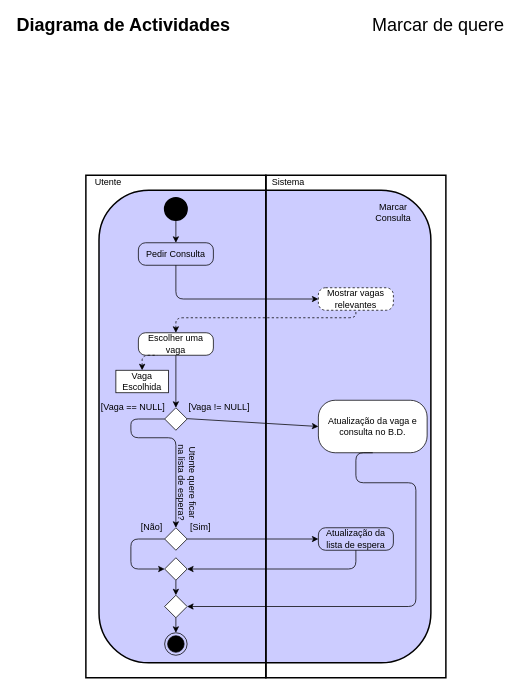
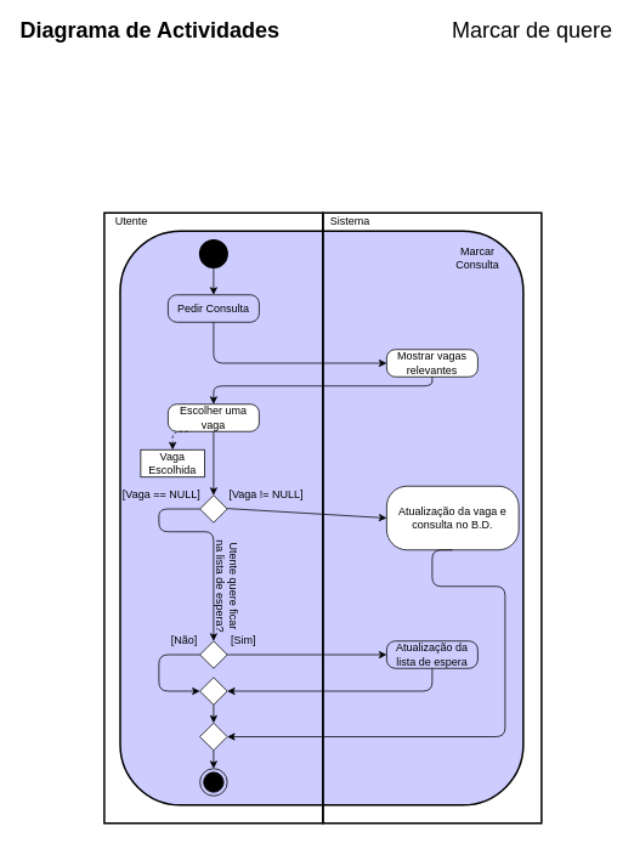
- <mxCell id="8" value="Mostrar vagas&lt;br&gt;relevantes" style="rounded=1;whiteSpace=wrap;html=1;strokeColor=#000000;fillColor=#FFFFFF;arcSize=32;dashed=1;" parent="1" vertex="1"><mxGeometry x="424" y="380" width="100" height="30" as="geometry" /></mxCell>
+ <mxCell id="8" value="Mostrar vagas&lt;br&gt;relevantes" style="rounded=1;whiteSpace=wrap;html=1;strokeColor=#000000;fillColor=#FFFFFF;arcSize=32;" parent="1" vertex="1"><mxGeometry x="424" y="380" width="100" height="30" as="geometry" /></mxCell>
- <mxCell id="16" value="" style="endArrow=none;html=1;edgeStyle=orthogonalEdgeStyle;entryX=0.5;entryY=1;entryDx=0;entryDy=0;exitX=0.5;exitY=0;exitDx=0;exitDy=0;startArrow=classic;startFill=1;dashed=1;" parent="1" source="9" target="8" edge="1"><mxGeometry relative="1" as="geometry"><mxPoint x="274" y="430" as="sourcePoint" /><mxPoint x="344" y="330" as="targetPoint" /><Array as="points"><mxPoint x="234" y="420" /><mxPoint x="474" y="420" /></Array></mxGeometry></mxCell>
+ <mxCell id="16" value="" style="endArrow=none;html=1;edgeStyle=orthogonalEdgeStyle;entryX=0.5;entryY=1;entryDx=0;entryDy=0;exitX=0.5;exitY=0;exitDx=0;exitDy=0;startArrow=classic;startFill=1;" parent="1" source="9" target="8" edge="1"><mxGeometry relative="1" as="geometry"><mxPoint x="274" y="430" as="sourcePoint" /><mxPoint x="344" y="330" as="targetPoint" /><Array as="points"><mxPoint x="234" y="420" /><mxPoint x="474" y="420" /></Array></mxGeometry></mxCell>
